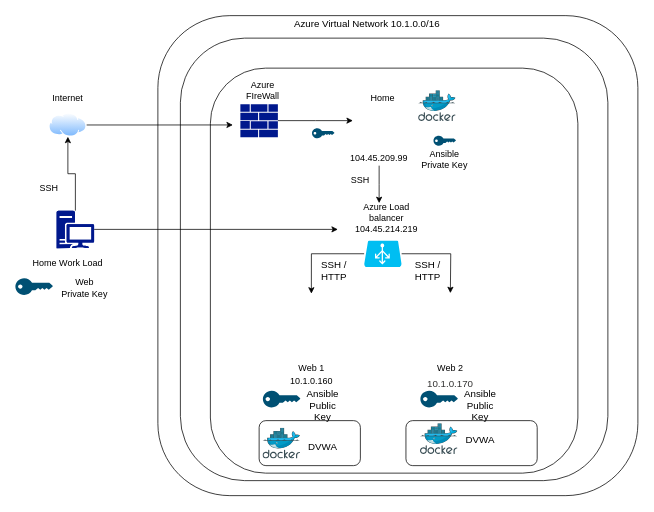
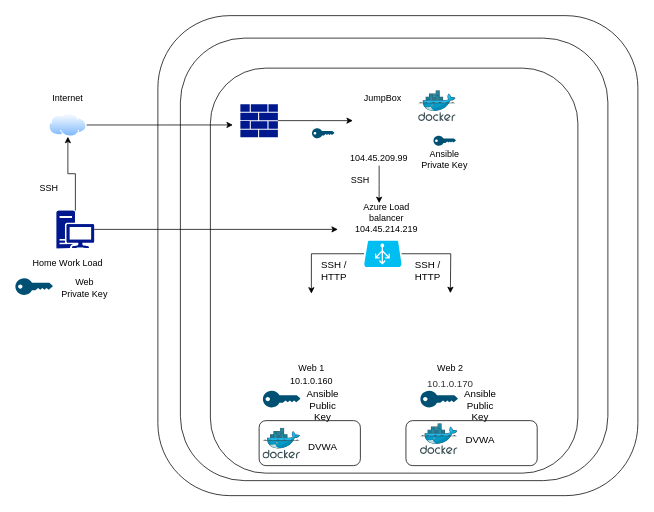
- <mxCell id="3" value="Azure Virtual Network 10.1.0.0/16" style="text;html=1;strokeColor=none;fillColor=none;align=center;verticalAlign=middle;whiteSpace=wrap;rounded=0;fontSize=13;" parent="1" vertex="1"><mxGeometry x="314" y="20" width="350" height="20" as="geometry" /></mxCell>
- <mxCell id="17" value="Azure FIreWall" style="text;html=1;strokeColor=none;fillColor=none;align=center;verticalAlign=middle;whiteSpace=wrap;rounded=0;" parent="6" vertex="1"><mxGeometry x="330" y="110" width="40" height="20" as="geometry" /></mxCell>
- <mxCell id="28" value="Home" style="text;html=1;strokeColor=none;fillColor=none;align=center;verticalAlign=middle;whiteSpace=wrap;rounded=0;" parent="6" vertex="1"><mxGeometry x="490" y="120" width="40" height="20" as="geometry" /></mxCell>
+ <mxCell id="28" value="JumpBox" style="text;html=1;strokeColor=none;fillColor=none;align=center;verticalAlign=middle;whiteSpace=wrap;rounded=0;" parent="6" vertex="1"><mxGeometry x="490" y="120" width="40" height="20" as="geometry" /></mxCell>
